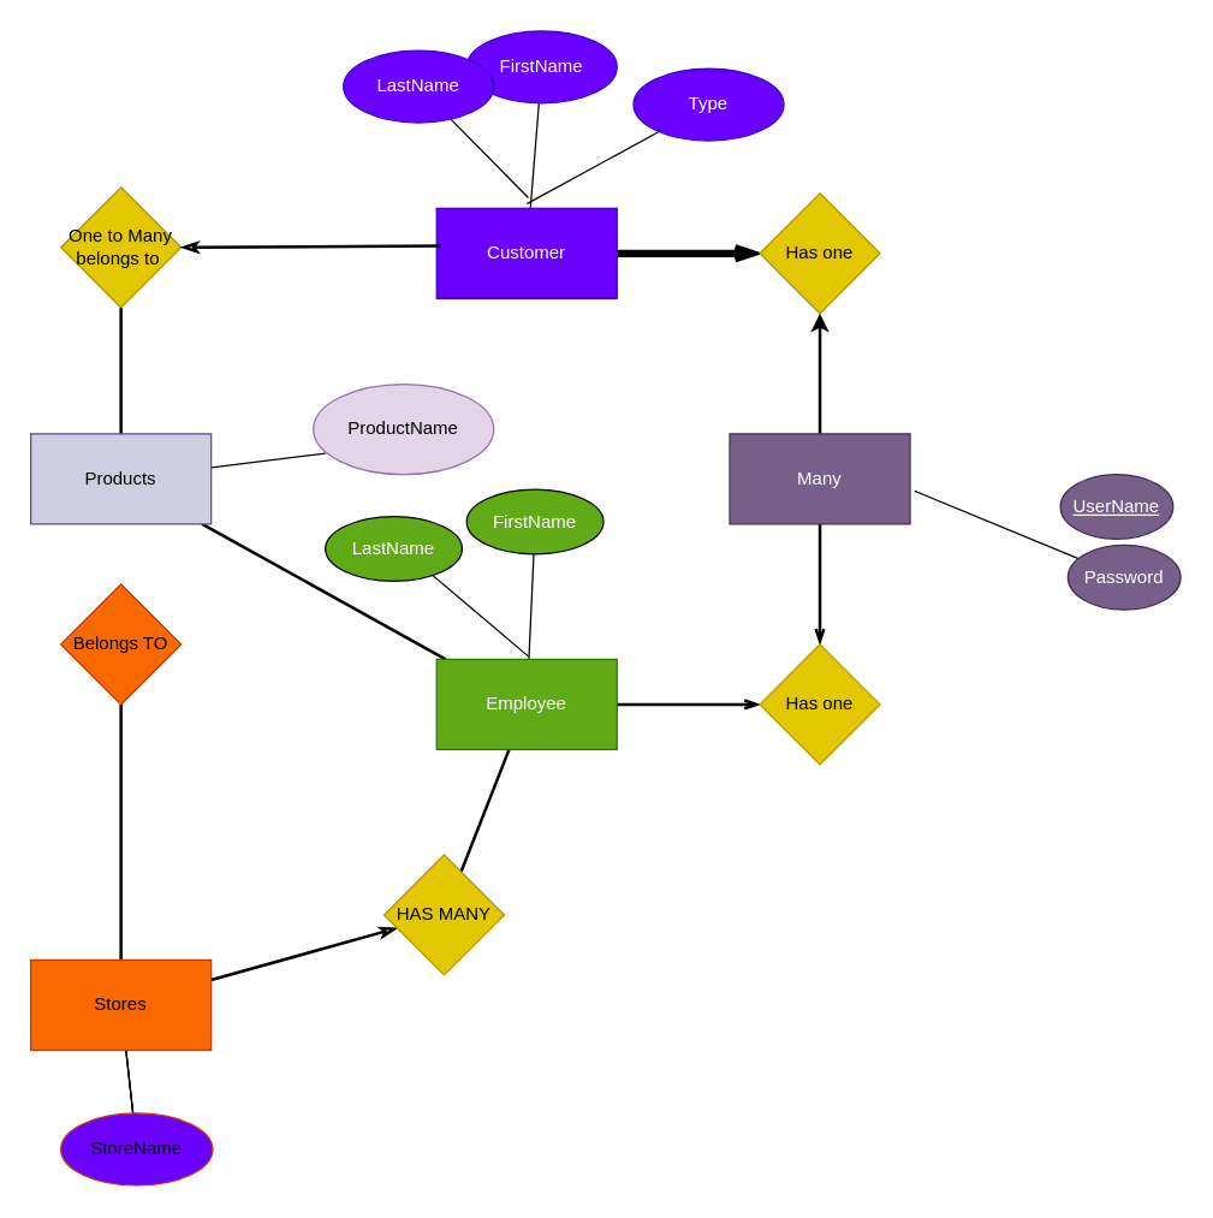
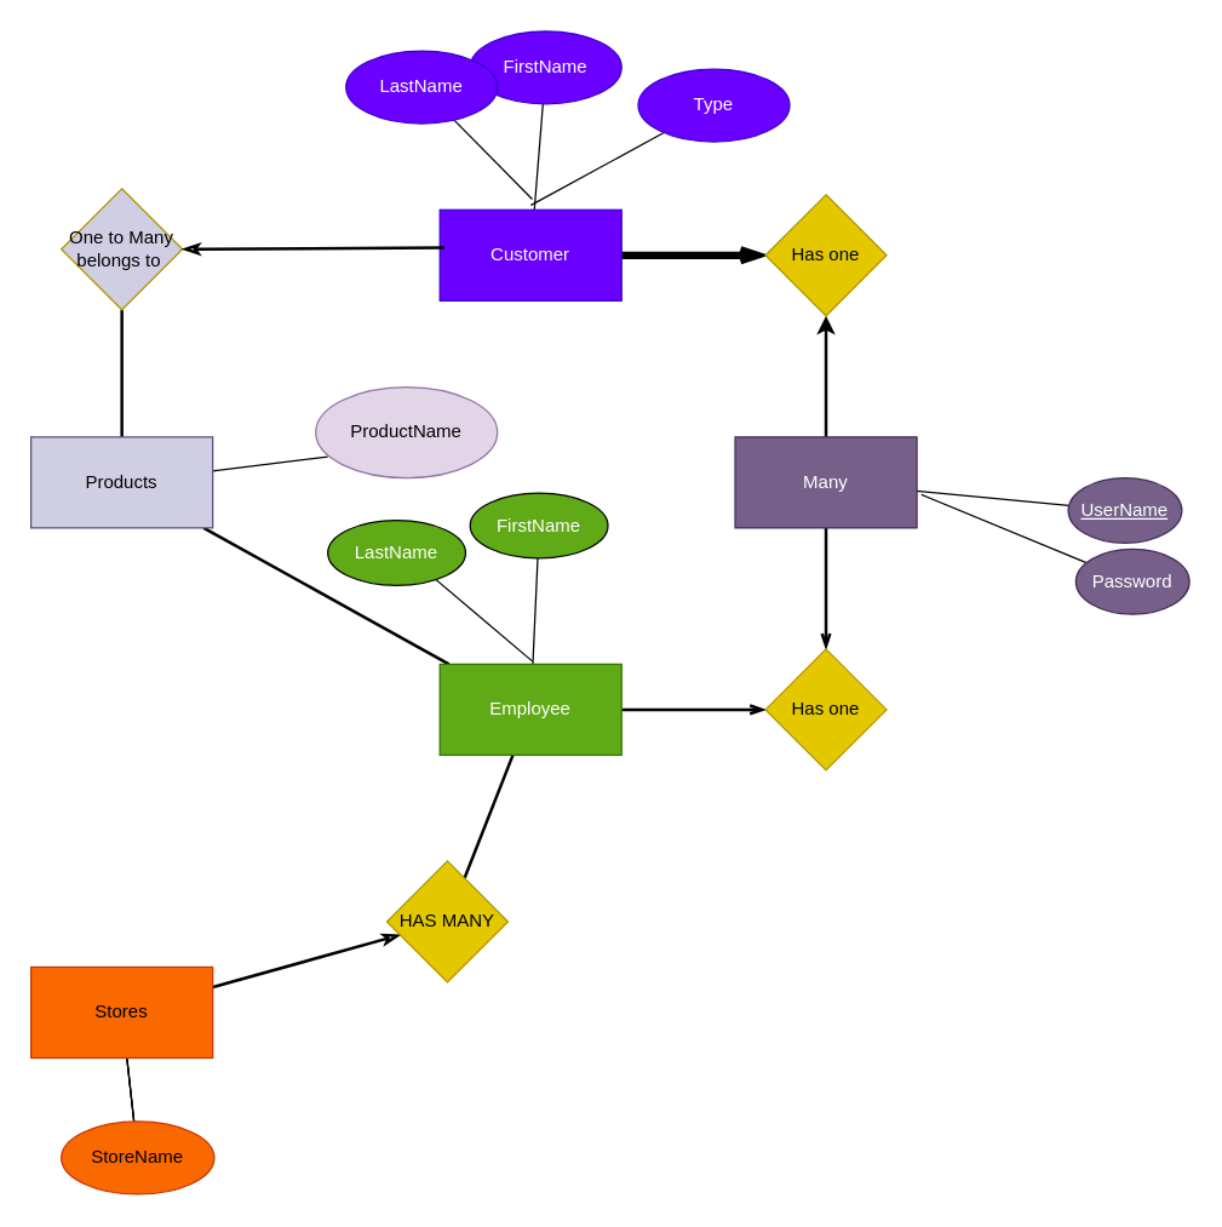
- <mxCell id="19" value="One to Many belongs to&amp;nbsp;" style="rhombus;whiteSpace=wrap;html=1;rounded=0;fillColor=#e3c800;fontColor=#000000;strokeColor=#B09500;" vertex="1" parent="1"><mxGeometry x="40" y="124" width="80" height="80" as="geometry" /></mxCell>
+ <mxCell id="19" value="One to Many belongs to&amp;nbsp;" style="rhombus;whiteSpace=wrap;html=1;rounded=0;fillColor=#d0cee2;fontColor=#000000;strokeColor=#B09500;" vertex="1" parent="1"><mxGeometry x="40" y="124" width="80" height="80" as="geometry" /></mxCell>
+ <mxCell id="4" value="" style="edgeStyle=none;rounded=0;jumpStyle=gap;jumpSize=13;html=1;strokeColor=#000000;strokeWidth=1;fontSize=22;endArrow=none;endFill=0;" edge="1" parent="1" source="5" target="33"><mxGeometry relative="1" as="geometry" /></mxCell>
- <mxCell id="28" value="Belongs TO" style="rhombus;whiteSpace=wrap;html=1;fillColor=#fa6800;strokeColor=#C73500;fontColor=#000000;rounded=0;" vertex="1" parent="1"><mxGeometry x="40" y="388" width="80" height="80" as="geometry" /></mxCell>
- <mxCell id="21" value="" style="edgeStyle=none;rounded=0;html=1;strokeColor=#000000;endArrow=none;endFill=0;strokeWidth=2;" edge="1" parent="1" source="25" target="28"><mxGeometry relative="1" as="geometry" /></mxCell>
- <mxCell id="32" value="StoreName" style="ellipse;whiteSpace=wrap;html=1;fillColor=#6a00ff;strokeColor=#C73500;fontColor=#000000;rounded=0;" vertex="1" parent="1"><mxGeometry x="40" y="740" width="101" height="48" as="geometry" /></mxCell>
+ <mxCell id="32" value="StoreName" style="ellipse;whiteSpace=wrap;html=1;fillColor=#fa6800;strokeColor=#C73500;fontColor=#000000;rounded=0;" vertex="1" parent="1"><mxGeometry x="40" y="740" width="101" height="48" as="geometry" /></mxCell>
